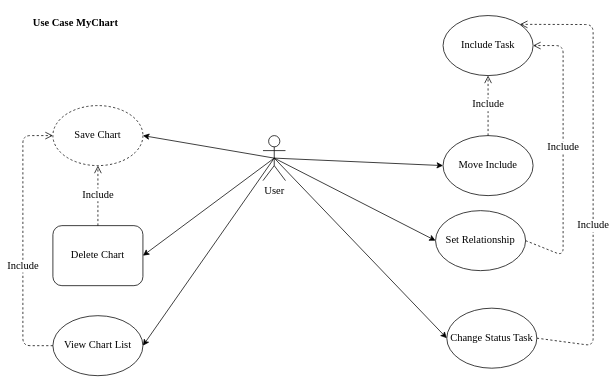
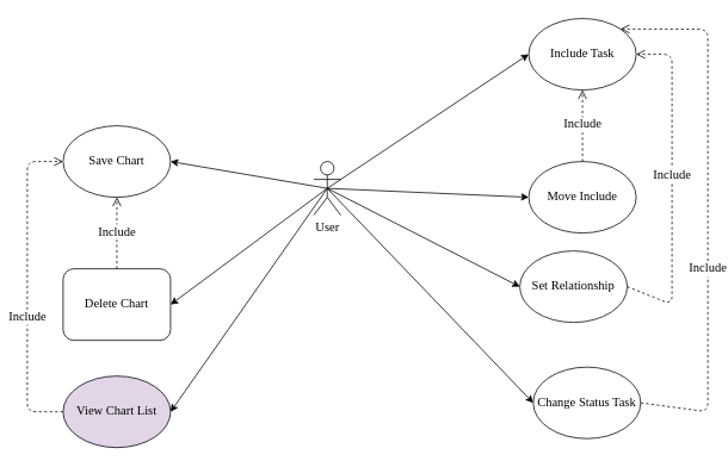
- <mxCell id="22" value="Use Case MyChart" style="text;html=1;align=center;verticalAlign=middle;resizable=0;points=[];autosize=1;fontSize=14;fontFamily=Verdana;fontStyle=1" vertex="1" parent="1"><mxGeometry x="20" y="20" width="160" height="20" as="geometry" /></mxCell>
+ <mxCell id="2" style="edgeStyle=none;rounded=0;orthogonalLoop=1;jettySize=auto;html=1;exitX=0.5;exitY=0.5;exitDx=0;exitDy=0;exitPerimeter=0;entryX=0;entryY=0.5;entryDx=0;entryDy=0;fontSize=14;fontFamily=Verdana;" edge="1" parent="1" source="9" target="10"><mxGeometry relative="1" as="geometry" /></mxCell>
- <mxCell id="14" value="Save Chart" style="ellipse;whiteSpace=wrap;html=1;fontSize=14;fontFamily=Verdana;dashed=1;" vertex="1" parent="1"><mxGeometry x="70" y="140" width="120" height="80" as="geometry" /></mxCell>
+ <mxCell id="14" value="Save Chart" style="ellipse;whiteSpace=wrap;html=1;fontSize=14;fontFamily=Verdana;" vertex="1" parent="1"><mxGeometry x="70" y="140" width="120" height="80" as="geometry" /></mxCell>
- <mxCell id="16" value="View Chart List" style="ellipse;whiteSpace=wrap;html=1;fontSize=14;fontFamily=Verdana;" vertex="1" parent="1"><mxGeometry x="70" y="420" width="120" height="80" as="geometry" /></mxCell>
+ <mxCell id="16" value="View Chart List" style="ellipse;whiteSpace=wrap;html=1;fontSize=14;fontFamily=Verdana;fillColor=#e1d5e7;" vertex="1" parent="1"><mxGeometry x="70" y="420" width="120" height="80" as="geometry" /></mxCell>
